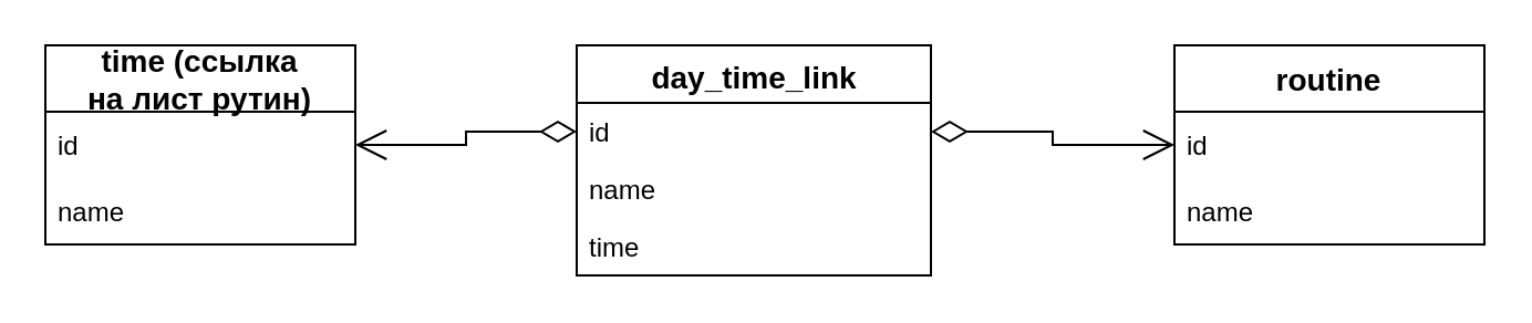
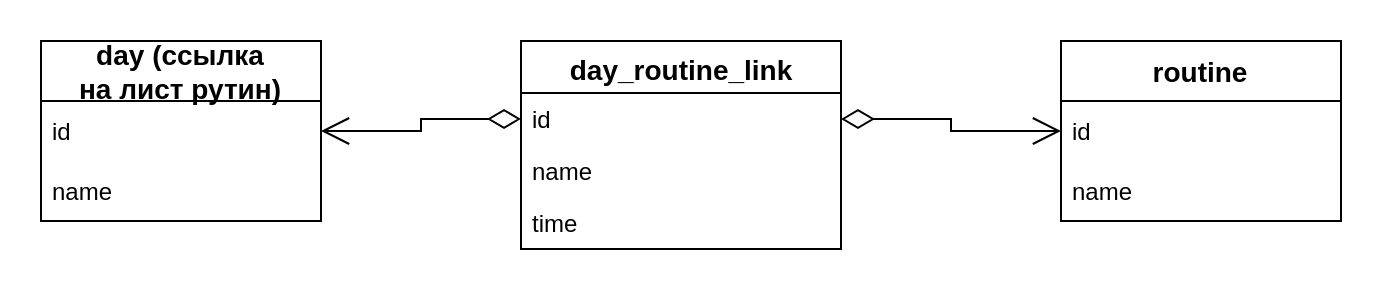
- <mxCell id="6" value="time (ссылка &#10;на лист рутин)" style="swimlane;fontStyle=1;childLayout=stackLayout;horizontal=1;startSize=30;horizontalStack=0;resizeParent=1;resizeParentMax=0;resizeLast=0;collapsible=1;marginBottom=0;fontSize=14;fontFamily=Helvetica;" parent="1" vertex="1"><mxGeometry x="20" y="20" width="140" height="90" as="geometry" /></mxCell>
+ <mxCell id="6" value="day (ссылка &#10;на лист рутин)" style="swimlane;fontStyle=1;childLayout=stackLayout;horizontal=1;startSize=30;horizontalStack=0;resizeParent=1;resizeParentMax=0;resizeLast=0;collapsible=1;marginBottom=0;fontSize=14;fontFamily=Helvetica;" parent="1" vertex="1"><mxGeometry x="20" y="20" width="140" height="90" as="geometry" /></mxCell>
- <mxCell id="2" value="day_time_link" style="swimlane;html=1;fontStyle=1;align=center;verticalAlign=top;childLayout=stackLayout;horizontal=1;startSize=26;horizontalStack=0;resizeParent=1;resizeLast=0;collapsible=1;marginBottom=0;swimlaneFillColor=#ffffff;rounded=0;shadow=0;comic=0;labelBackgroundColor=none;strokeWidth=1;fillColor=none;fontFamily=Helvetica;fontSize=14;expand=1;" parent="1" vertex="1"><mxGeometry x="260" y="20" width="160" height="104" as="geometry" /></mxCell>
+ <mxCell id="2" value="day_routine_link" style="swimlane;html=1;fontStyle=1;align=center;verticalAlign=top;childLayout=stackLayout;horizontal=1;startSize=26;horizontalStack=0;resizeParent=1;resizeLast=0;collapsible=1;marginBottom=0;swimlaneFillColor=#ffffff;rounded=0;shadow=0;comic=0;labelBackgroundColor=none;strokeWidth=1;fillColor=none;fontFamily=Helvetica;fontSize=14;expand=1;" parent="1" vertex="1"><mxGeometry x="260" y="20" width="160" height="104" as="geometry" /></mxCell>
